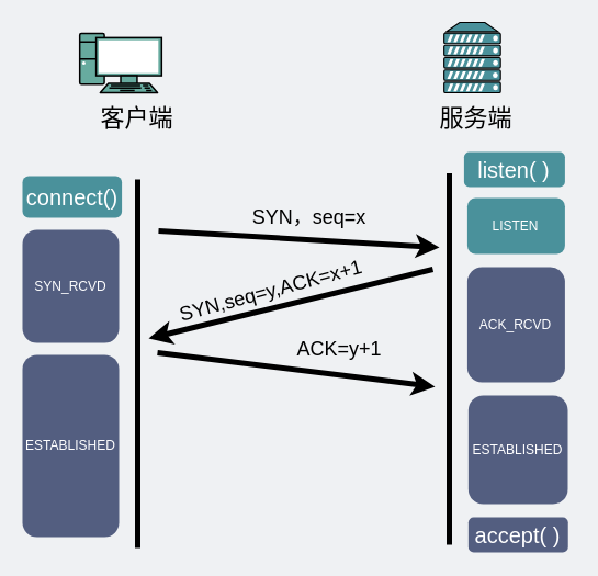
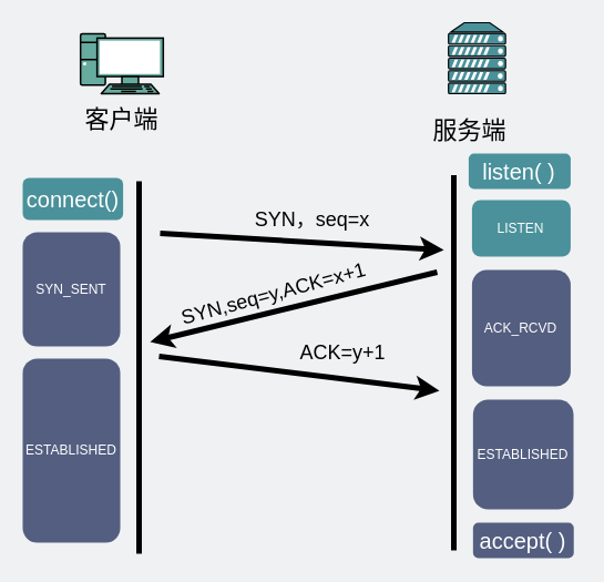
- <mxCell id="3" value="客户端" style="text;html=1;strokeColor=none;fillColor=none;align=center;verticalAlign=middle;whiteSpace=wrap;rounded=0;fontSize=22;" parent="1" vertex="1"><mxGeometry x="35" y="98" width="179" height="20" as="geometry" /></mxCell>
+ <mxCell id="3" value="客户端" style="text;html=1;strokeColor=none;fillColor=none;align=center;verticalAlign=middle;whiteSpace=wrap;rounded=0;fontSize=22;" parent="1" vertex="1"><mxGeometry x="20" y="98" width="179" height="20" as="geometry" /></mxCell>
- <mxCell id="5" value="服务端" style="text;html=1;strokeColor=none;fillColor=none;align=center;verticalAlign=middle;whiteSpace=wrap;rounded=0;fontSize=22;" parent="1" vertex="1"><mxGeometry x="344" y="98" width="179" height="20" as="geometry" /></mxCell>
+ <mxCell id="5" value="服务端" style="text;html=1;strokeColor=none;fillColor=none;align=center;verticalAlign=middle;whiteSpace=wrap;rounded=0;fontSize=22;" parent="1" vertex="1"><mxGeometry x="334" y="108" width="179" height="20" as="geometry" /></mxCell>
- <mxCell id="11" value="SYN_RCVD" style="rounded=1;whiteSpace=wrap;html=1;dashed=1;strokeWidth=3;fillColor=#535E80;strokeColor=none;fontColor=#FFFFFF;" parent="1" vertex="1"><mxGeometry x="20" y="209" width="88" height="103" as="geometry" /></mxCell>
+ <mxCell id="11" value="SYN_SENT" style="rounded=1;whiteSpace=wrap;html=1;dashed=1;strokeWidth=3;fillColor=#535E80;strokeColor=none;fontColor=#FFFFFF;" parent="1" vertex="1"><mxGeometry x="20" y="209" width="88" height="103" as="geometry" /></mxCell>
